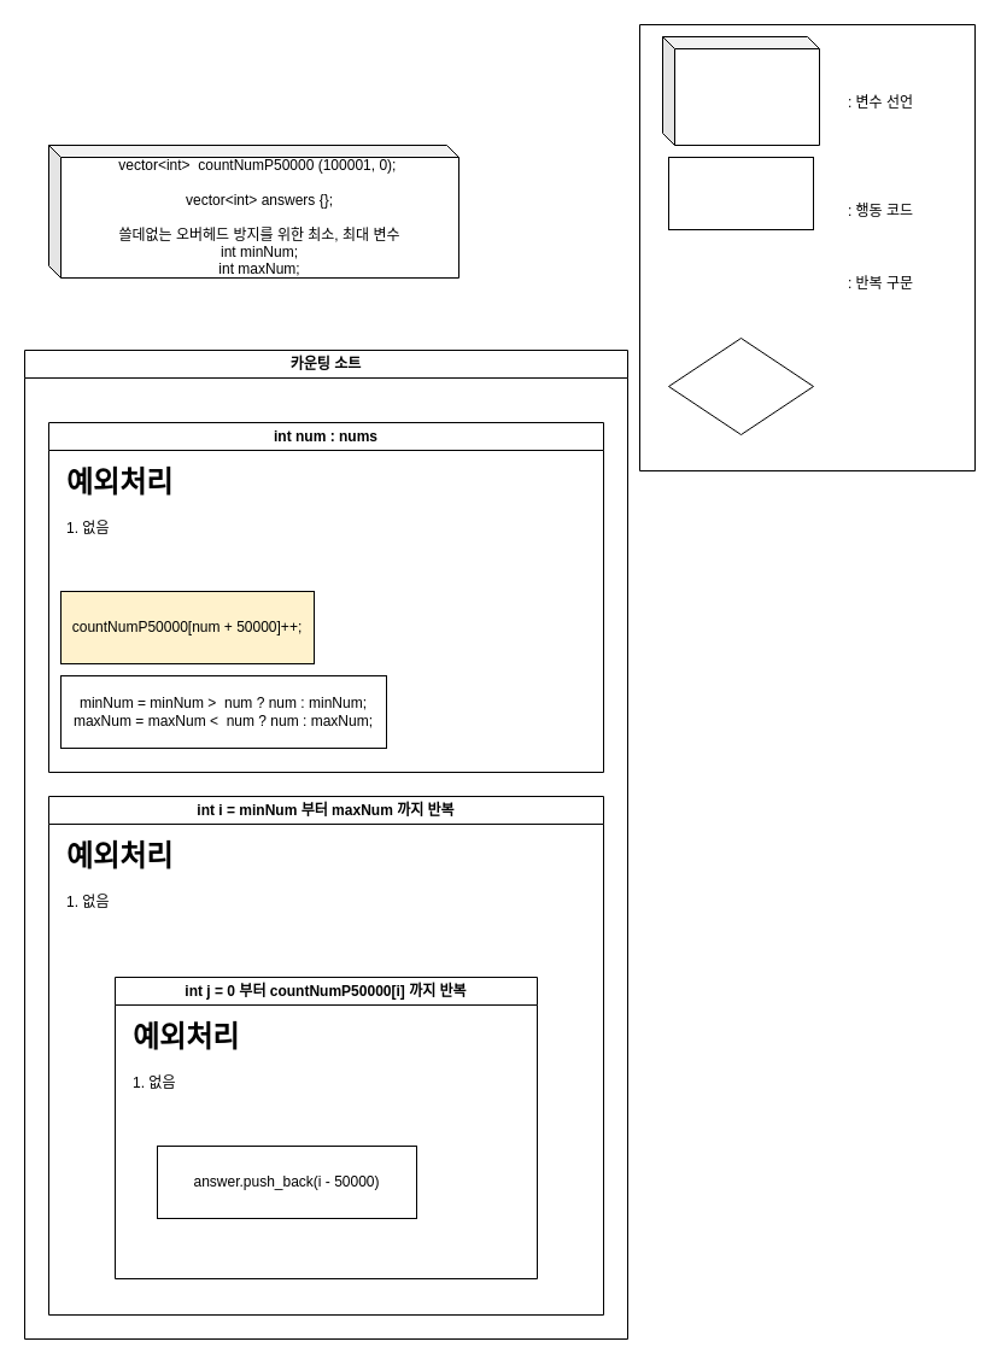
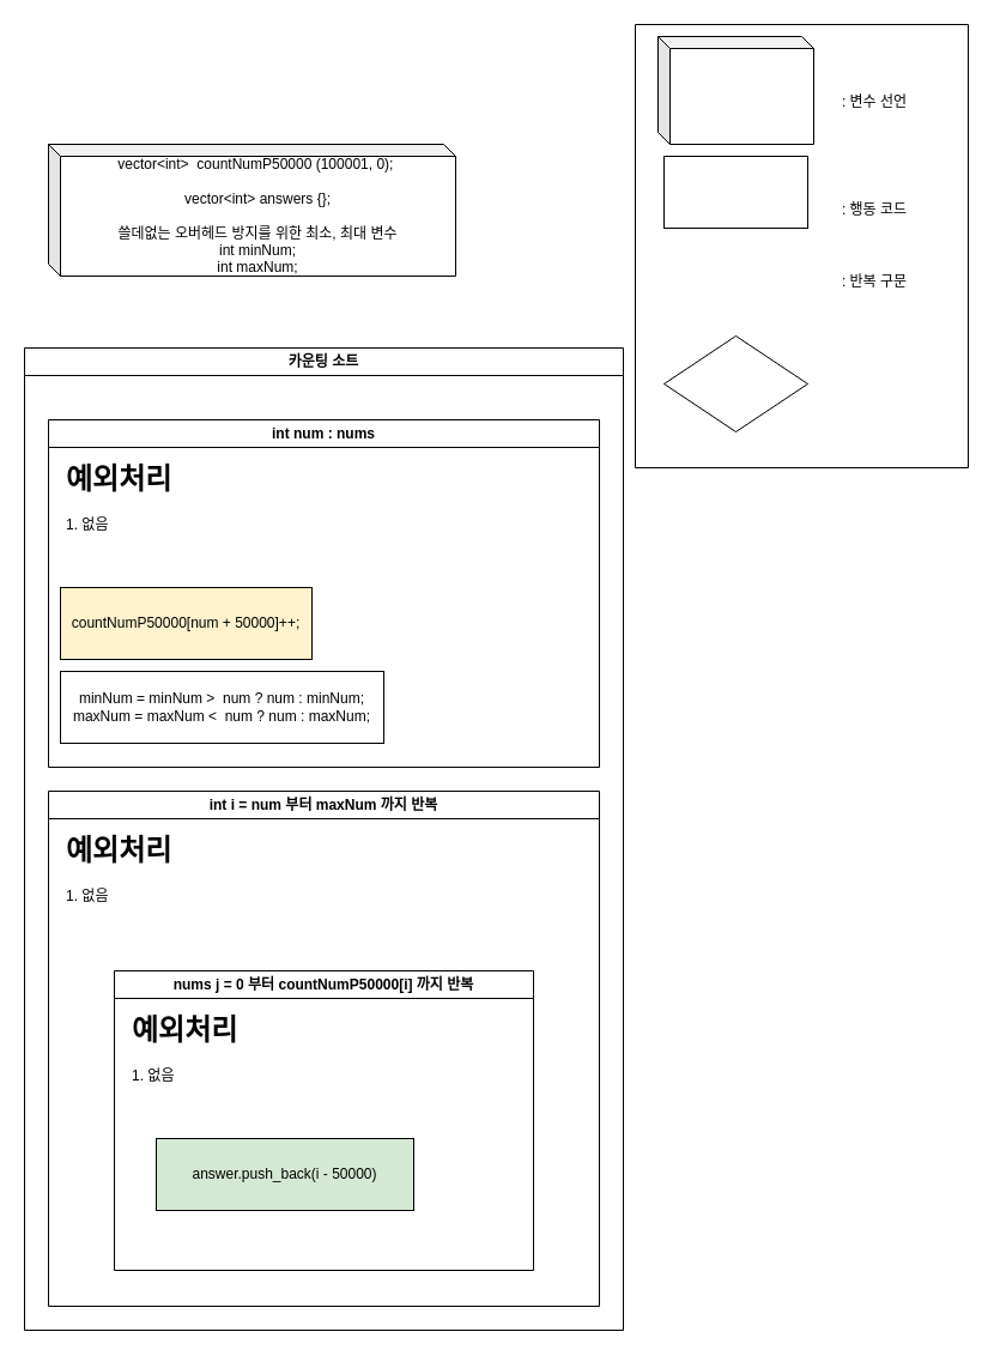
- <mxCell id="14" value="int i = minNum 부터 maxNum 까지 반복" style="swimlane;whiteSpace=wrap;html=1;" vertex="1" parent="9"><mxGeometry x="20" y="370" width="460" height="430" as="geometry" /></mxCell>
+ <mxCell id="14" value="int i = num 부터 maxNum 까지 반복" style="swimlane;whiteSpace=wrap;html=1;" vertex="1" parent="9"><mxGeometry x="20" y="370" width="460" height="430" as="geometry" /></mxCell>
- <mxCell id="16" value="int j = 0 부터 countNumP50000[i] 까지 반복" style="swimlane;whiteSpace=wrap;html=1;" vertex="1" parent="14"><mxGeometry x="55" y="150" width="350" height="250" as="geometry" /></mxCell>
+ <mxCell id="16" value="nums j = 0 부터 countNumP50000[i] 까지 반복" style="swimlane;whiteSpace=wrap;html=1;" vertex="1" parent="14"><mxGeometry x="55" y="150" width="350" height="250" as="geometry" /></mxCell>
- <mxCell id="18" value="answer.push_back(i - 50000)" style="rounded=0;whiteSpace=wrap;html=1;" vertex="1" parent="16"><mxGeometry x="35" y="140" width="215" height="60" as="geometry" /></mxCell>
+ <mxCell id="18" value="answer.push_back(i - 50000)" style="rounded=0;whiteSpace=wrap;html=1;fillColor=#d5e8d4;" vertex="1" parent="16"><mxGeometry x="35" y="140" width="215" height="60" as="geometry" /></mxCell>
